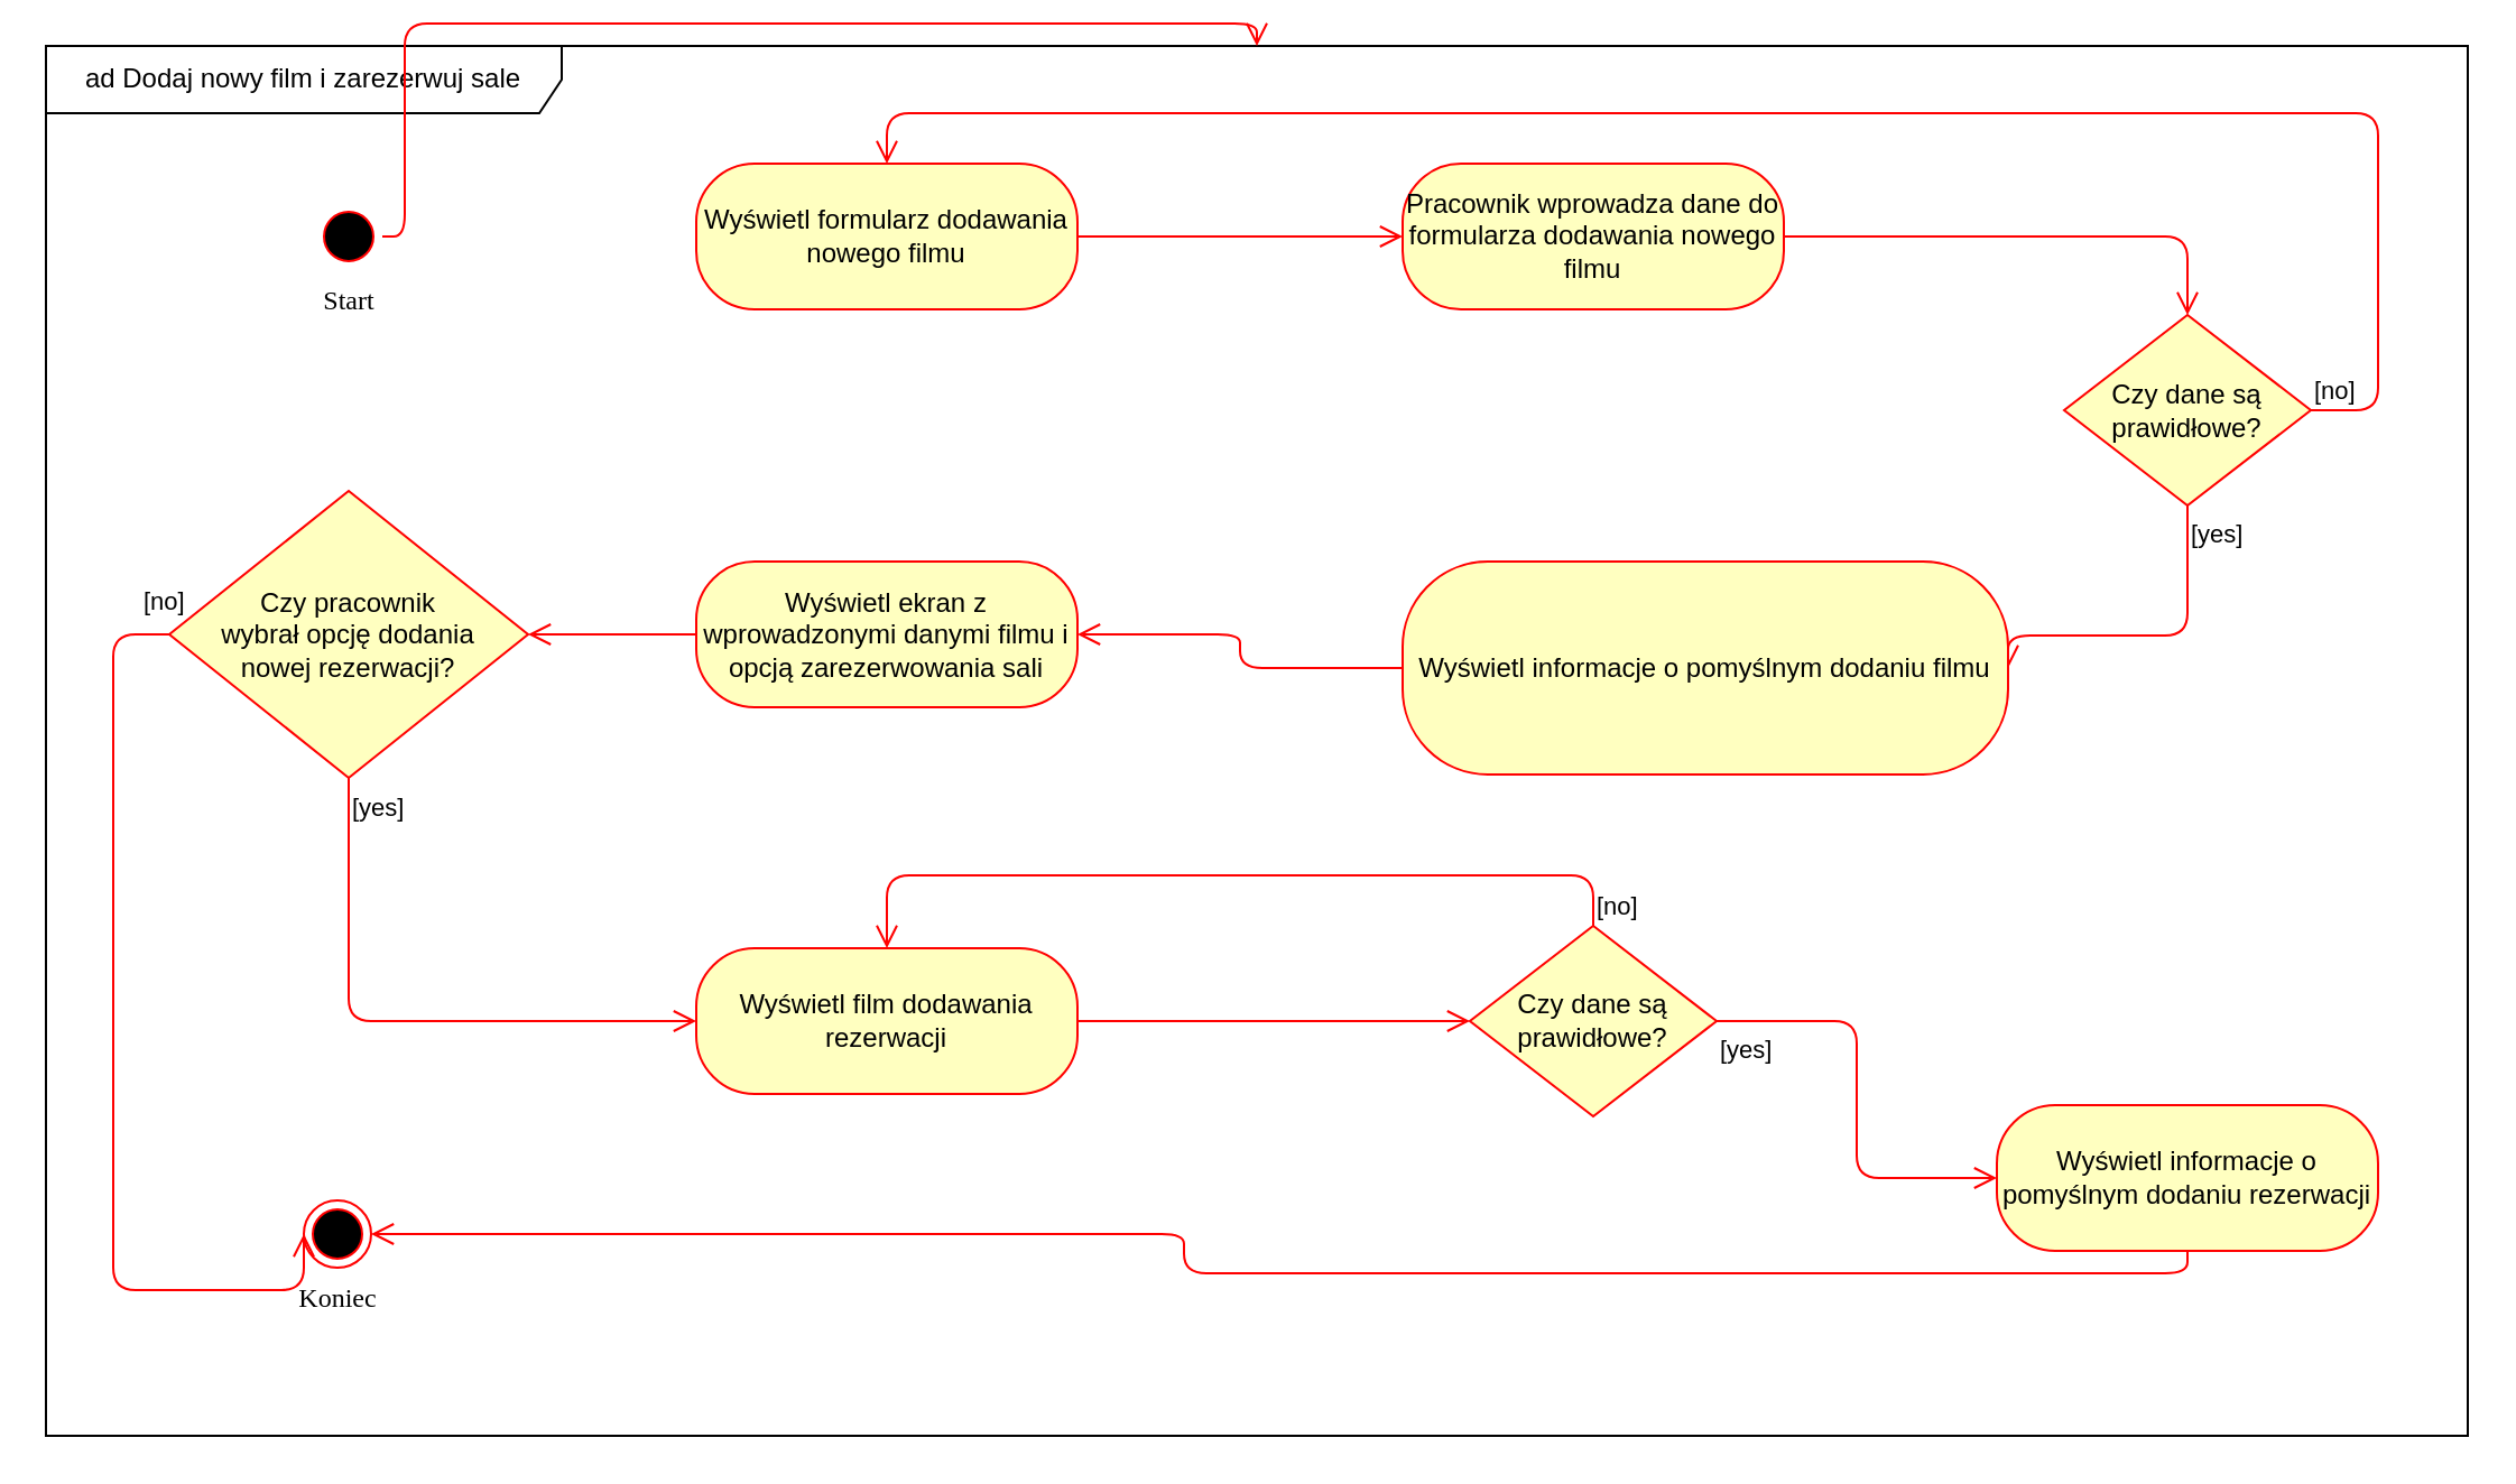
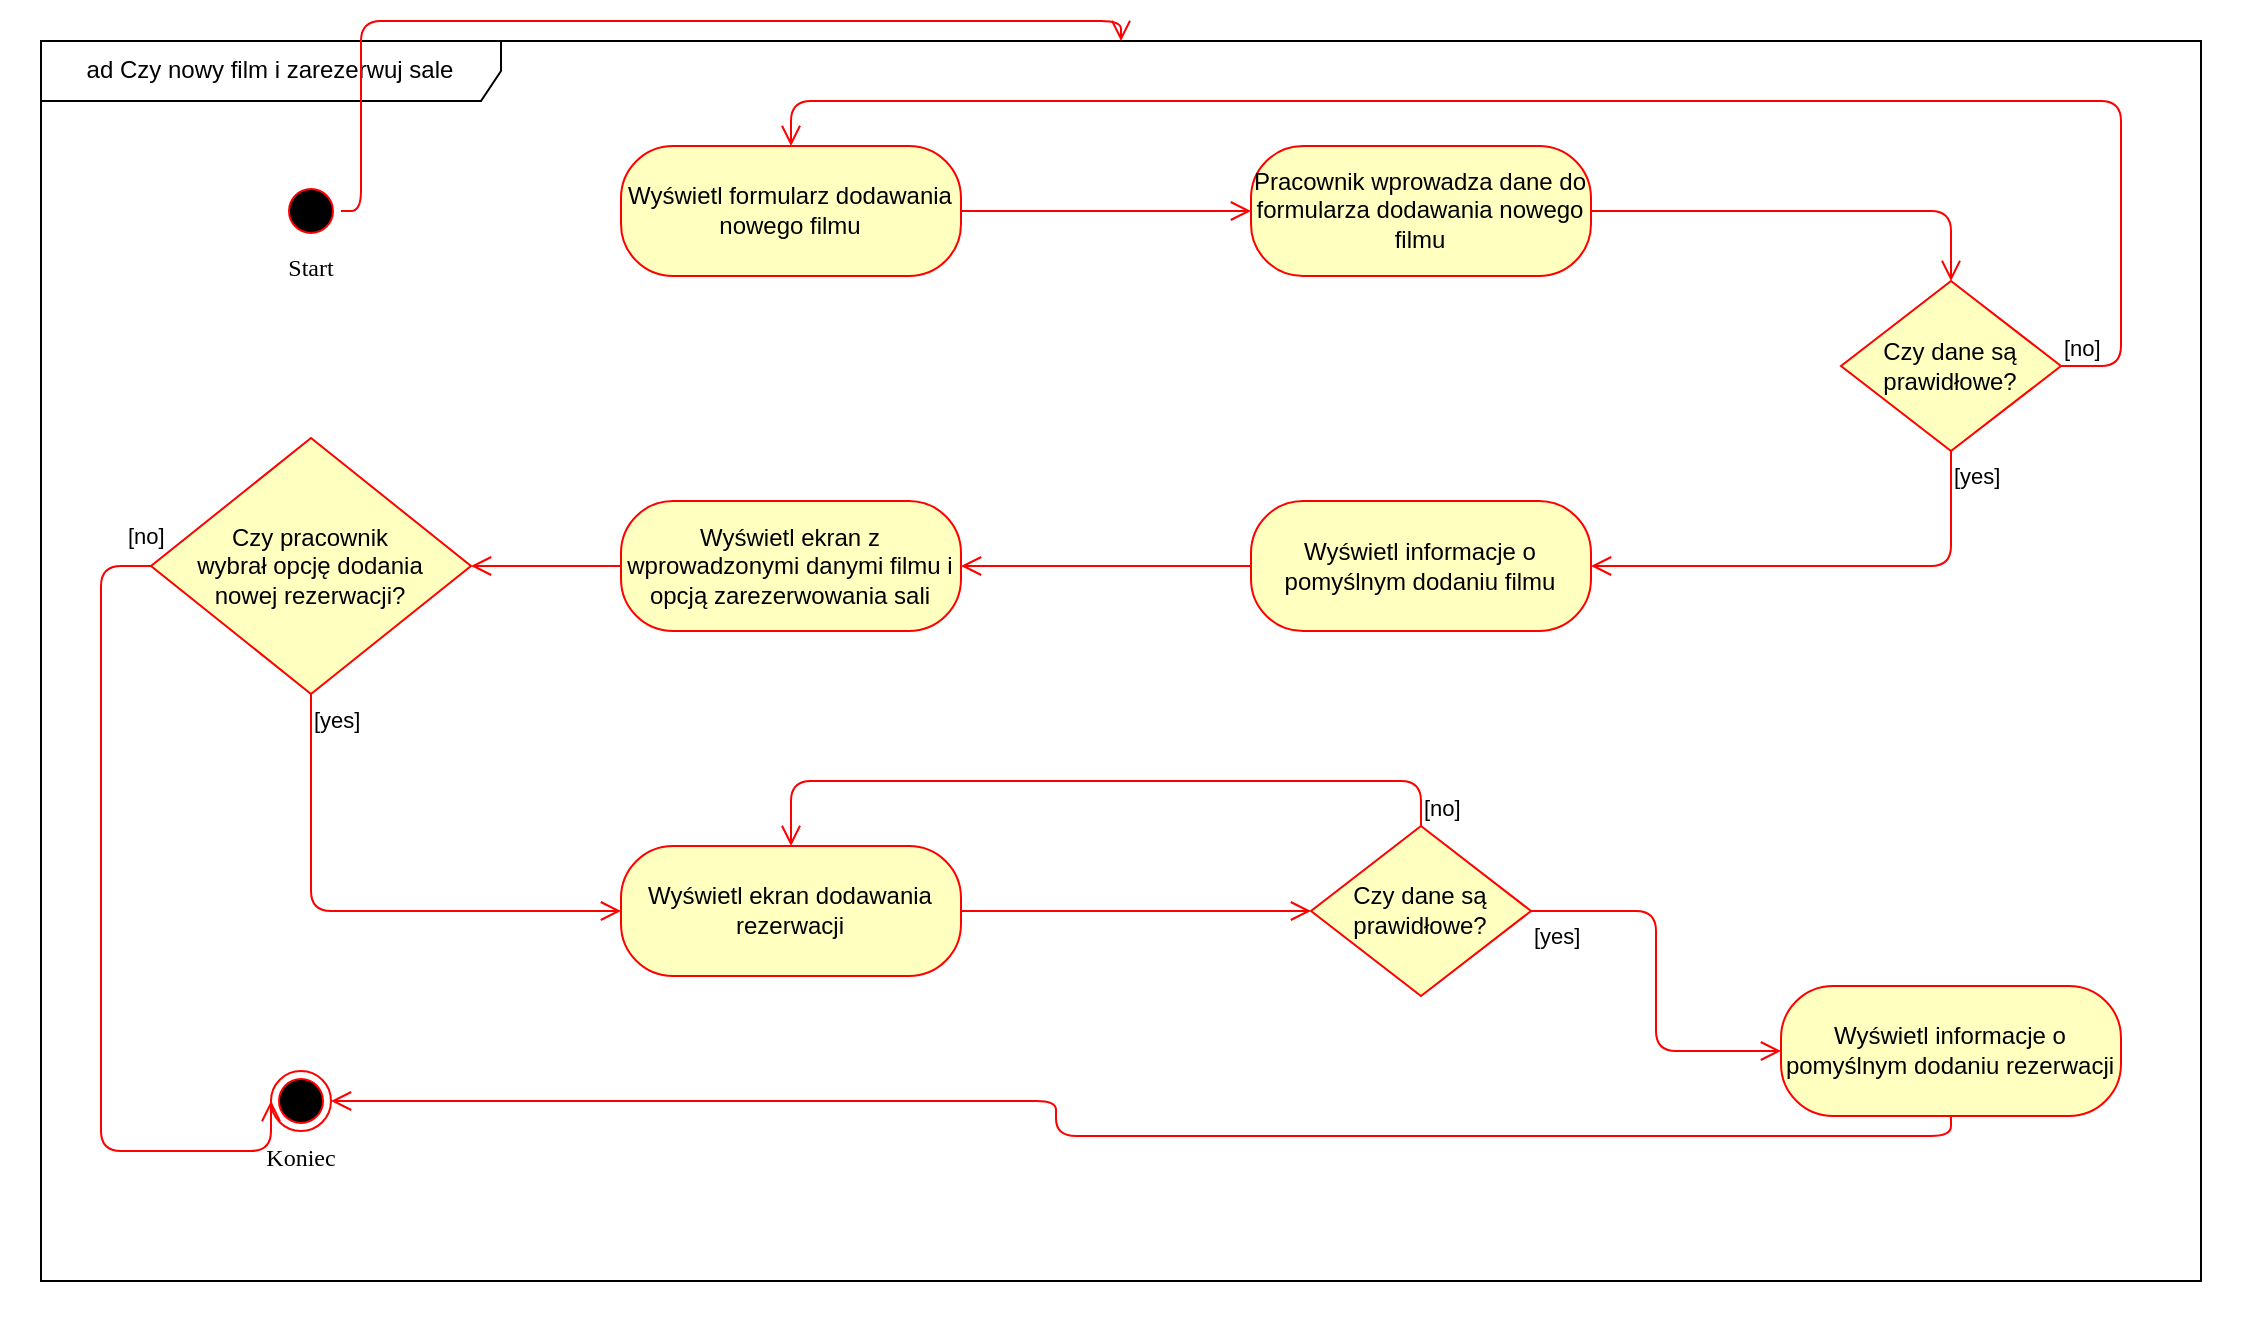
- <mxCell id="2" value="ad Dodaj nowy film i zarezerwuj sale" style="shape=umlFrame;whiteSpace=wrap;html=1;width=230;height=30;" vertex="1" parent="1"><mxGeometry x="20" y="20" width="1080" height="620" as="geometry" /></mxCell>
+ <mxCell id="2" value="ad Czy nowy film i zarezerwuj sale" style="shape=umlFrame;whiteSpace=wrap;html=1;width=230;height=30;" vertex="1" parent="1"><mxGeometry x="20" y="20" width="1080" height="620" as="geometry" /></mxCell>
- <mxCell id="12" value="Wyświetl informacje o pomyślnym dodaniu filmu" style="rounded=1;whiteSpace=wrap;html=1;arcSize=40;fontColor=#000000;fillColor=#ffffc0;strokeColor=#ff0000;" vertex="1" parent="1"><mxGeometry x="625" y="250" width="270" height="95" as="geometry" /></mxCell>
+ <mxCell id="12" value="Wyświetl informacje o pomyślnym dodaniu filmu" style="rounded=1;whiteSpace=wrap;html=1;arcSize=40;fontColor=#000000;fillColor=#ffffc0;strokeColor=#ff0000;" vertex="1" parent="1"><mxGeometry x="625" y="250" width="170" height="65" as="geometry" /></mxCell>
- <mxCell id="20" value="Wyświetl film dodawania rezerwacji" style="rounded=1;whiteSpace=wrap;html=1;arcSize=40;fontColor=#000000;fillColor=#ffffc0;strokeColor=#ff0000;" vertex="1" parent="1"><mxGeometry x="310" y="422.5" width="170" height="65" as="geometry" /></mxCell>
+ <mxCell id="20" value="Wyświetl ekran dodawania rezerwacji" style="rounded=1;whiteSpace=wrap;html=1;arcSize=40;fontColor=#000000;fillColor=#ffffc0;strokeColor=#ff0000;" vertex="1" parent="1"><mxGeometry x="310" y="422.5" width="170" height="65" as="geometry" /></mxCell>
